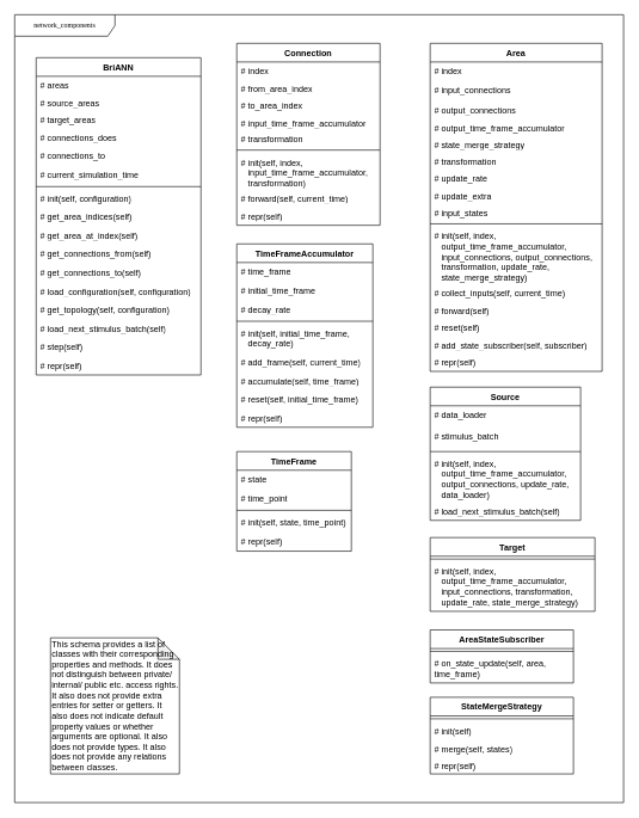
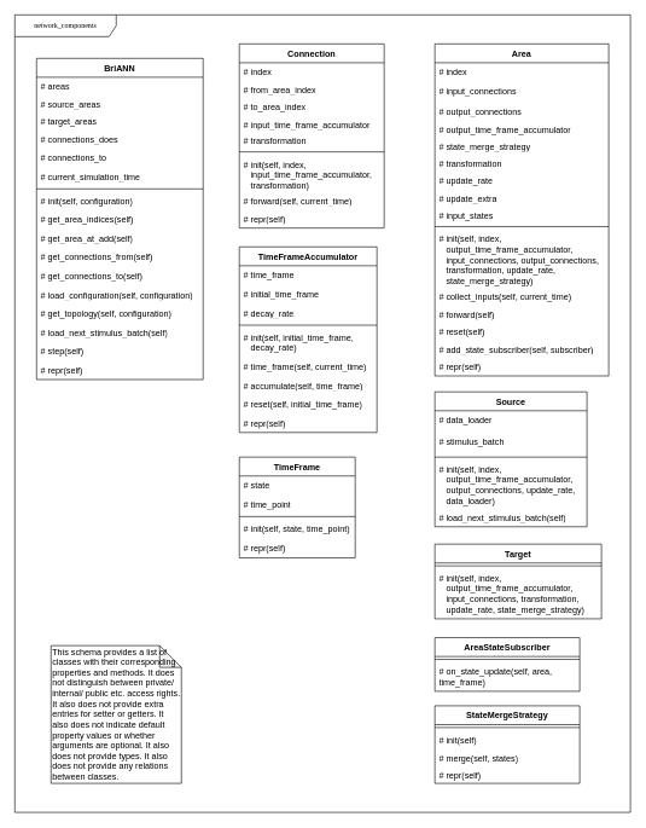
- <mxCell id="56" value="# get_area_at_index(self)" style="text;strokeColor=none;fillColor=none;align=left;verticalAlign=top;spacingLeft=4;spacingRight=4;overflow=hidden;rotatable=0;points=[[0,0.5],[1,0.5]];portConstraint=eastwest;whiteSpace=wrap;html=1;" vertex="1" parent="46"><mxGeometry y="235" width="230" height="26" as="geometry" /></mxCell>
+ <mxCell id="56" value="# get_area_at_add(self)" style="text;strokeColor=none;fillColor=none;align=left;verticalAlign=top;spacingLeft=4;spacingRight=4;overflow=hidden;rotatable=0;points=[[0,0.5],[1,0.5]];portConstraint=eastwest;whiteSpace=wrap;html=1;" vertex="1" parent="46"><mxGeometry y="235" width="230" height="26" as="geometry" /></mxCell>
- <mxCell id="15" value="# add_frame(self, current_time)" style="text;strokeColor=none;fillColor=none;align=left;verticalAlign=top;spacingLeft=4;spacingRight=4;overflow=hidden;rotatable=0;points=[[0,0.5],[1,0.5]];portConstraint=eastwest;whiteSpace=wrap;html=1;" parent="9" vertex="1"><mxGeometry y="152" width="190" height="26" as="geometry" /></mxCell>
+ <mxCell id="15" value="# time_frame(self, current_time)" style="text;strokeColor=none;fillColor=none;align=left;verticalAlign=top;spacingLeft=4;spacingRight=4;overflow=hidden;rotatable=0;points=[[0,0.5],[1,0.5]];portConstraint=eastwest;whiteSpace=wrap;html=1;" parent="9" vertex="1"><mxGeometry y="152" width="190" height="26" as="geometry" /></mxCell>
